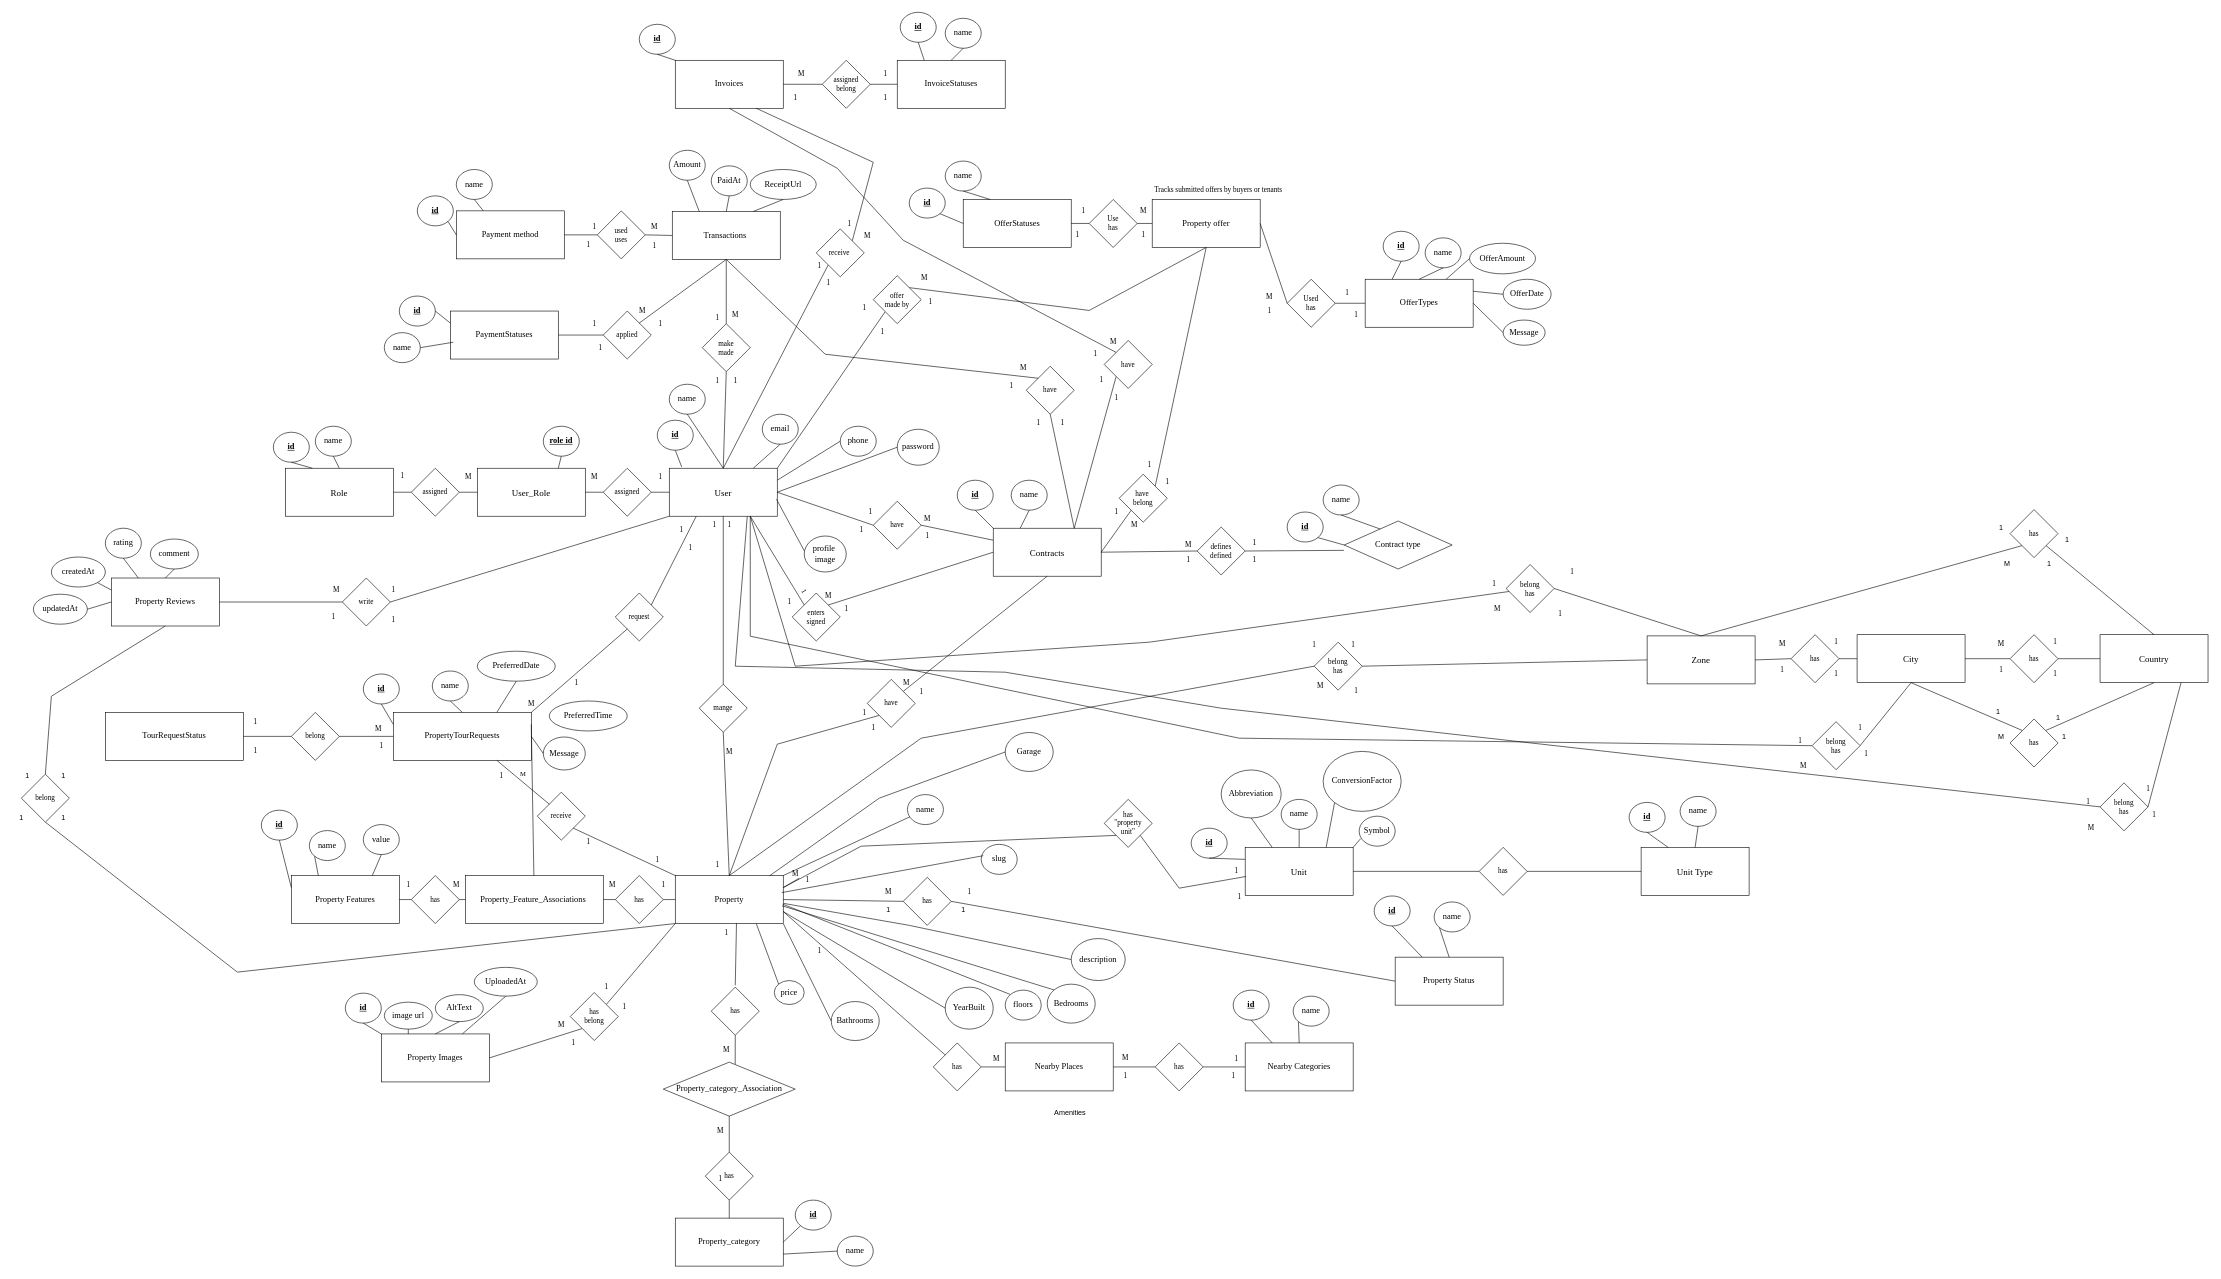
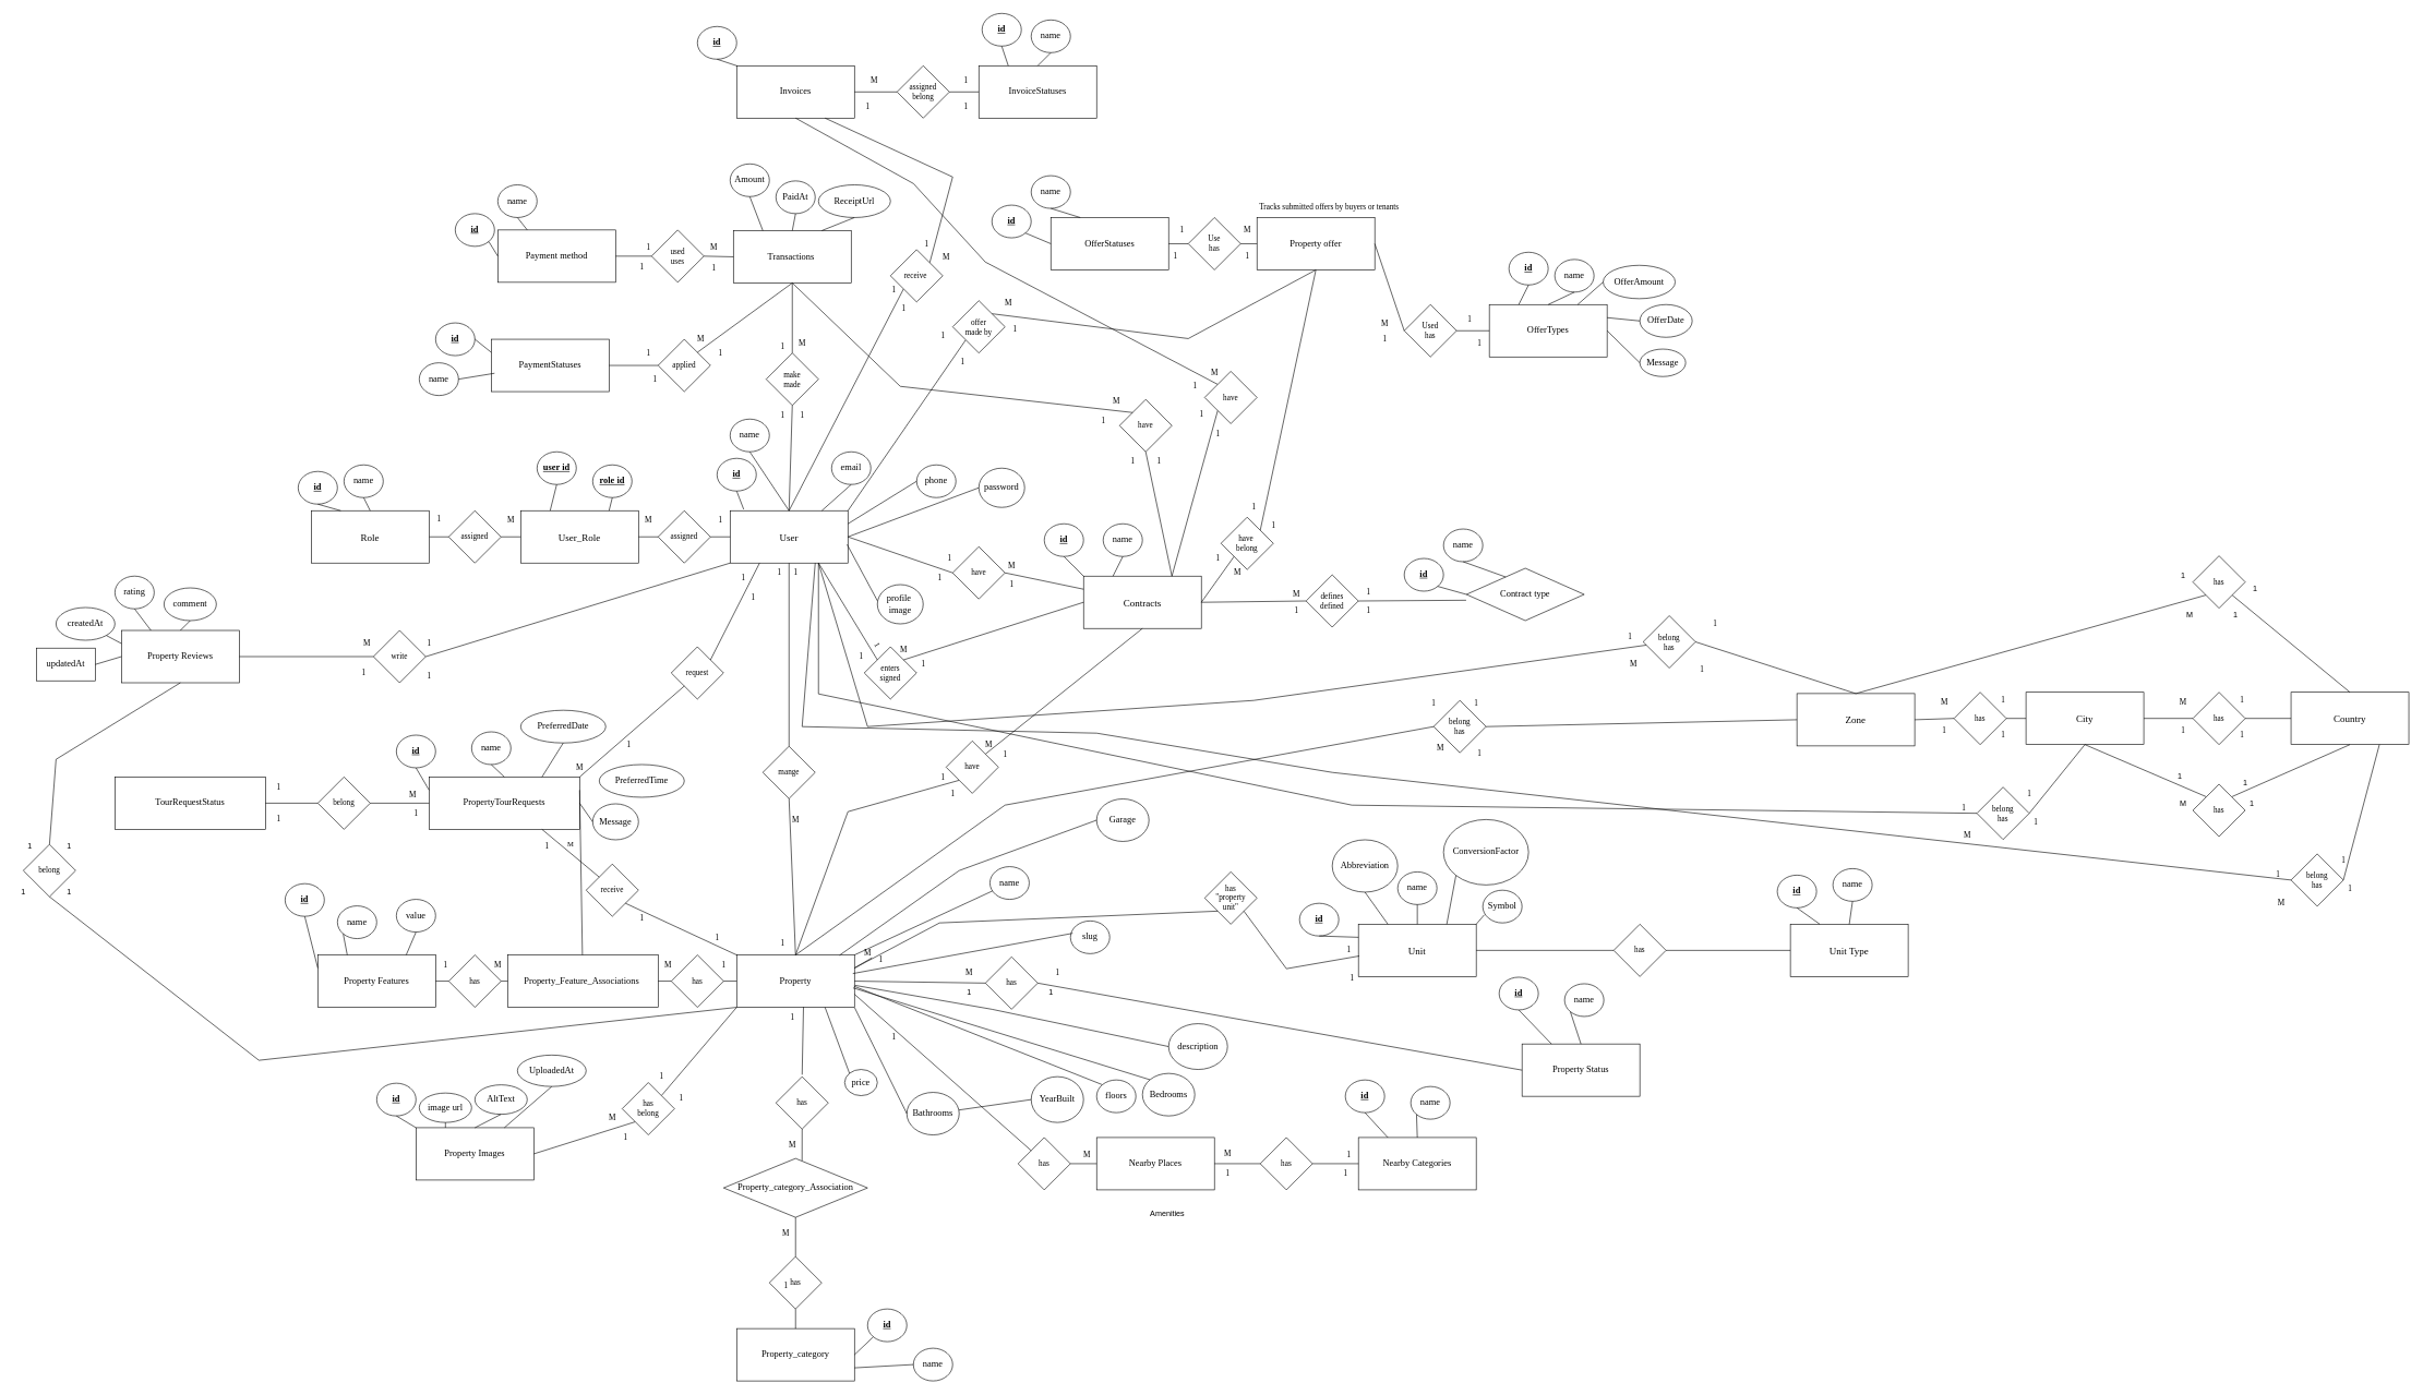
+ <mxCell id="44" value="&lt;u&gt;&lt;b&gt;user id&lt;/b&gt;&lt;/u&gt;" style="ellipse;whiteSpace=wrap;html=1;fontSize=14;fontFamily=Comic Sans MS;" parent="1" vertex="1"><mxGeometry x="820" y="690" width="60" height="50" as="geometry" /></mxCell>
+ <mxCell id="46" value="" style="endArrow=none;html=1;rounded=0;entryX=0.5;entryY=1;entryDx=0;entryDy=0;exitX=0.25;exitY=0;exitDx=0;exitDy=0;fontFamily=Comic Sans MS;" parent="1" source="3" target="44" edge="1"><mxGeometry width="50" height="50" relative="1" as="geometry"><mxPoint x="795" as="sourcePoint" y="820" /><mxPoint x="845" y="770" as="targetPoint" /></mxGeometry></mxCell>
- <mxCell id="406" value="updatedAt" style="ellipse;whiteSpace=wrap;html=1;fontSize=14;fontFamily=Comic Sans MS;" parent="1" vertex="1"><mxGeometry x="55" y="990" width="90" height="50" as="geometry" /></mxCell>
+ <mxCell id="406" value="updatedAt" style="whiteSpace=wrap;html=1;fontSize=14;fontFamily=Comic Sans MS;rounded=0;" parent="1" vertex="1"><mxGeometry x="55" y="990" width="90" height="50" as="geometry" /></mxCell>
- <mxCell id="124" value="" style="endArrow=none;html=1;rounded=0;entryX=1;entryY=0.75;entryDx=0;entryDy=0;exitX=0;exitY=0.5;exitDx=0;exitDy=0;fontFamily=Comic Sans MS;" parent="1" source="107" target="31" edge="1"><mxGeometry width="50" height="50" relative="1" as="geometry"><mxPoint x="1563.482" y="1686.58" as="sourcePoint" /><mxPoint x="1445" y="1614" as="targetPoint" /></mxGeometry></mxCell>
+ <mxCell id="124" value="" style="endArrow=none;html=1;rounded=0;exitX=0;exitY=0.5;exitDx=0;exitDy=0;fontFamily=Comic Sans MS;" parent="1" source="107" target="118" edge="1"><mxGeometry width="50" height="50" relative="1" as="geometry"><mxPoint x="1563.482" y="1686.58" as="sourcePoint" /><mxPoint x="1445" y="1614" as="targetPoint" /></mxGeometry></mxCell>
